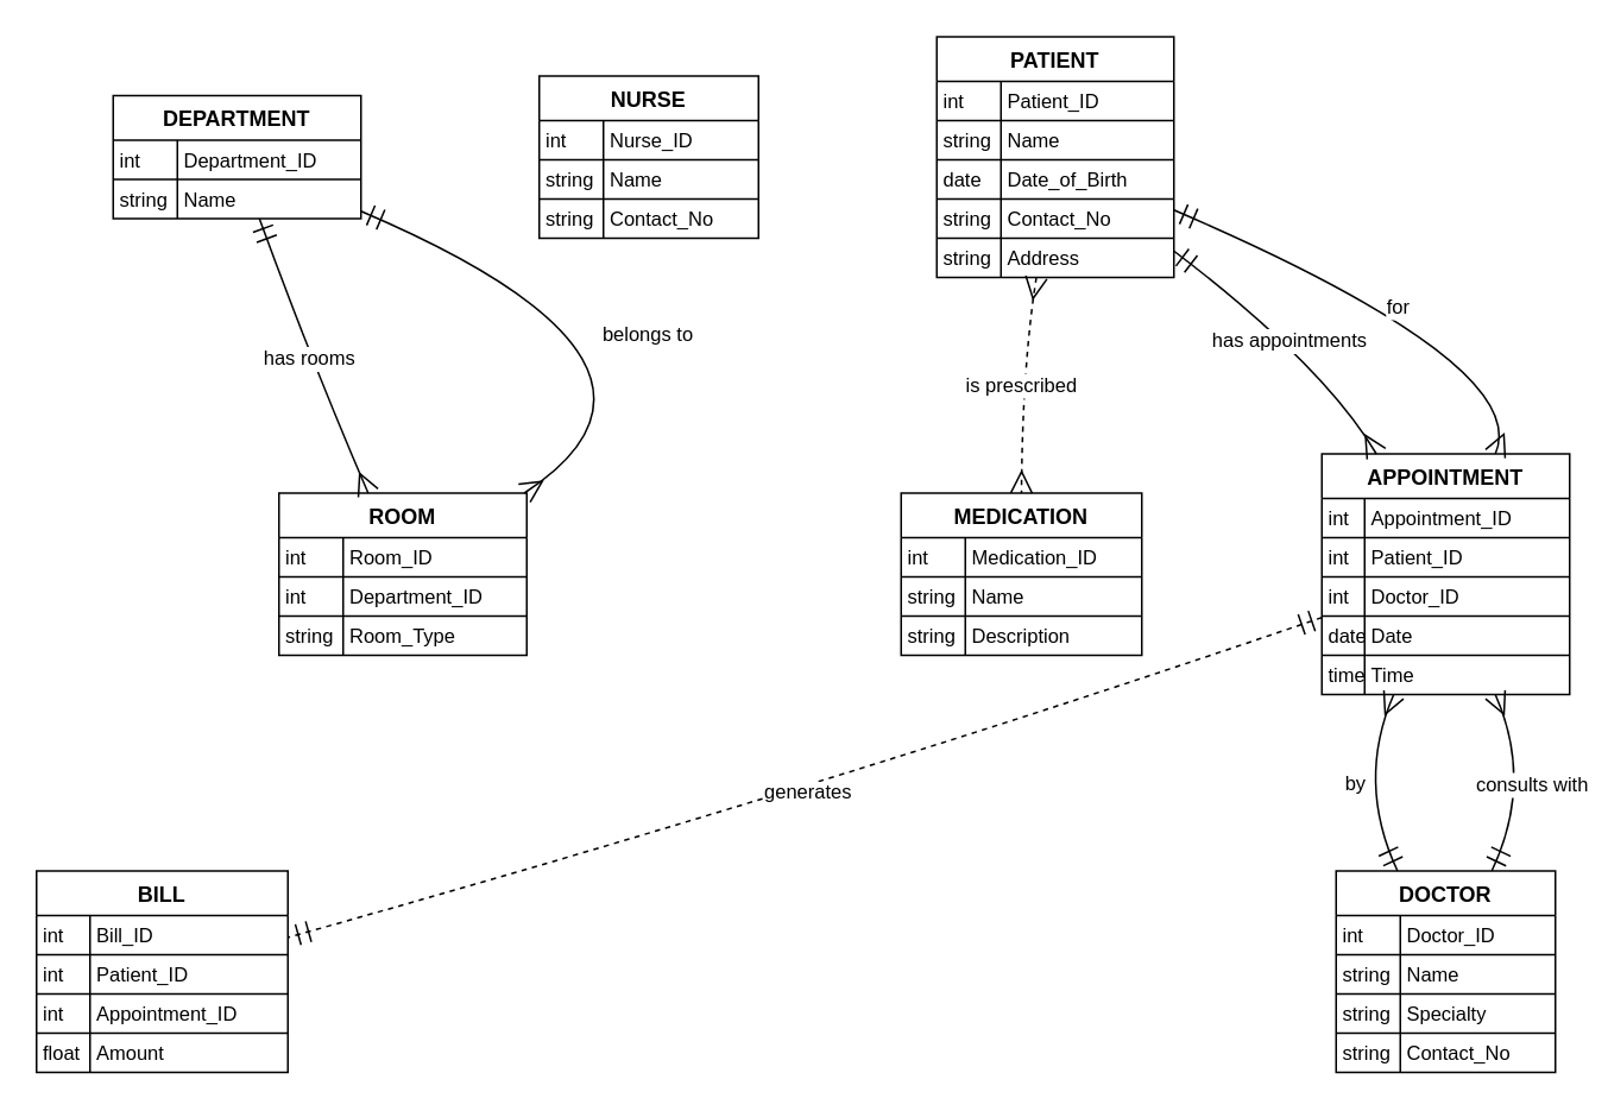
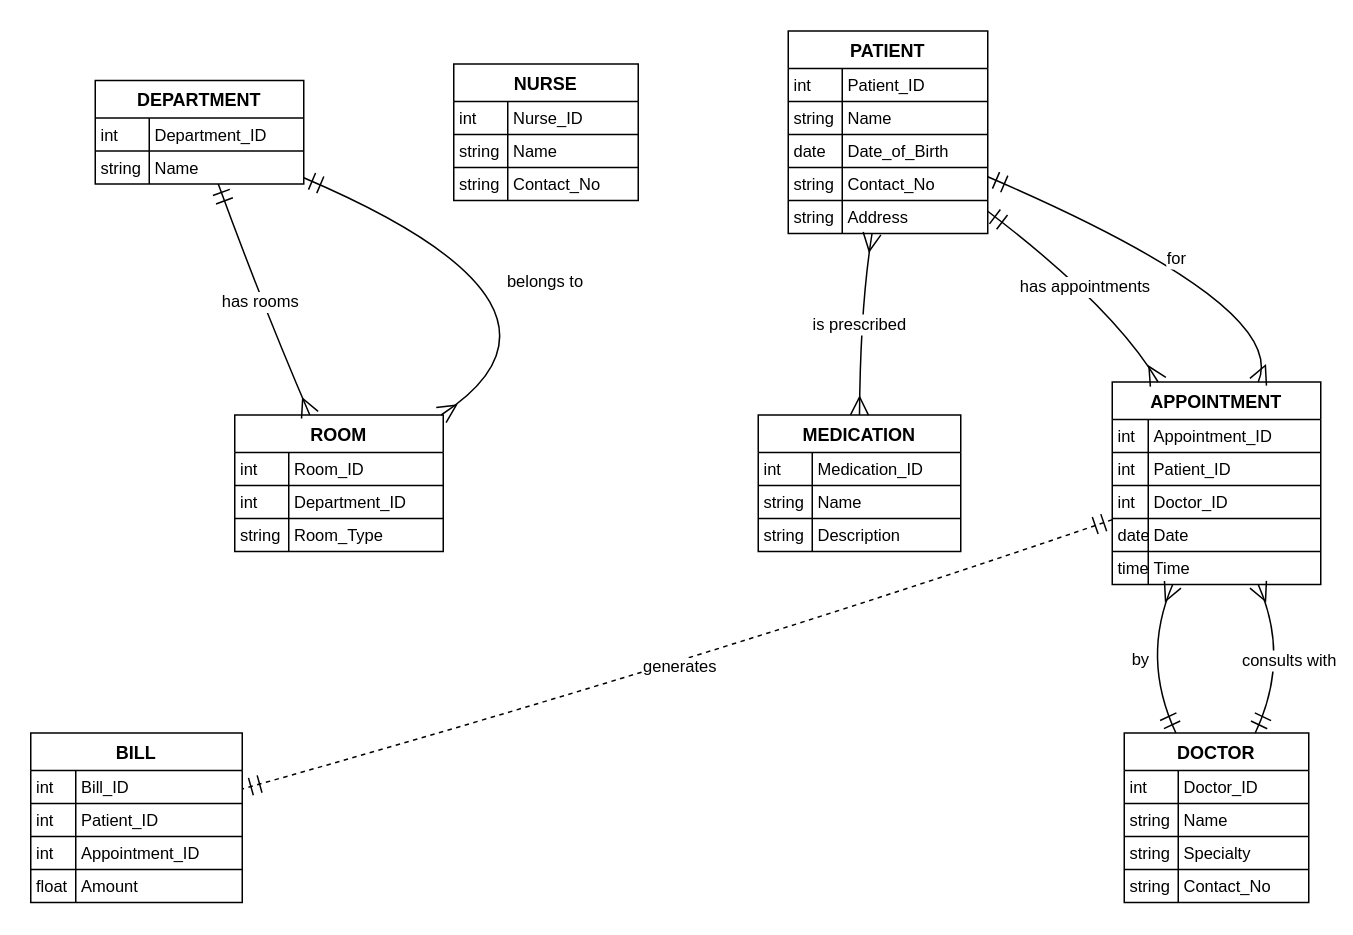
- <mxCell id="103" value="is prescribed" style="curved=1;startArrow=ERmany;startSize=10;endArrow=ERmany;endSize=10;exitX=0.42;exitY=1;entryX=0.5;entryY=0;rounded=0;dashed=1;" edge="1" parent="1" source="2" target="74"><mxGeometry relative="1" as="geometry"><Array as="points"><mxPoint x="573" y="204" /></Array></mxGeometry></mxCell>
+ <mxCell id="103" value="is prescribed" style="curved=1;startArrow=ERmany;startSize=10;;endArrow=ERmany;endSize=10;;exitX=0.42;exitY=1;entryX=0.5;entryY=0;rounded=0;" edge="1" parent="1" source="2" target="74"><mxGeometry relative="1" as="geometry"><Array as="points"><mxPoint x="573" y="204" /></Array></mxGeometry></mxCell>
